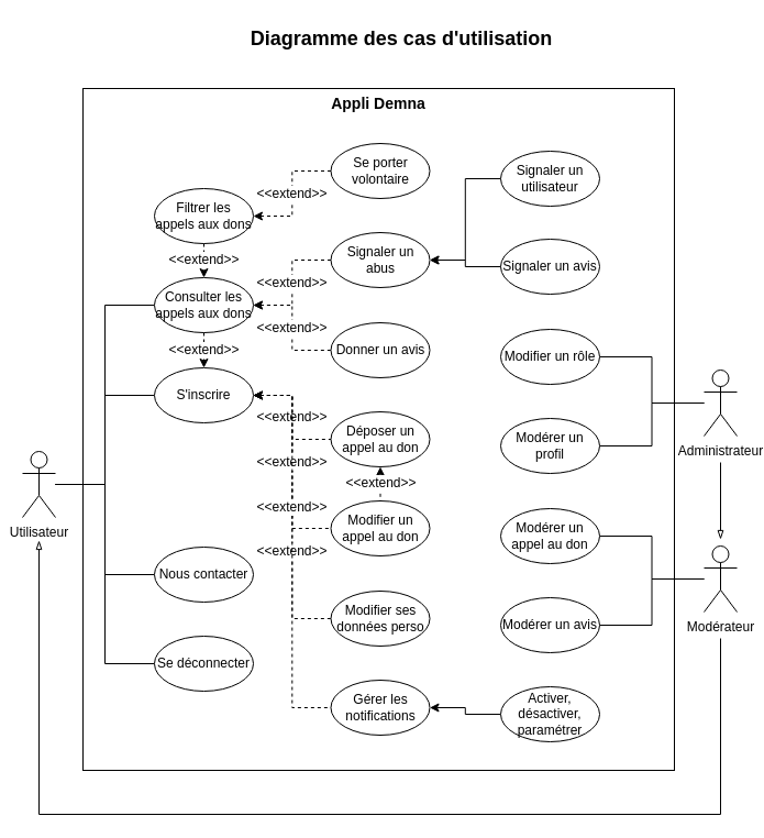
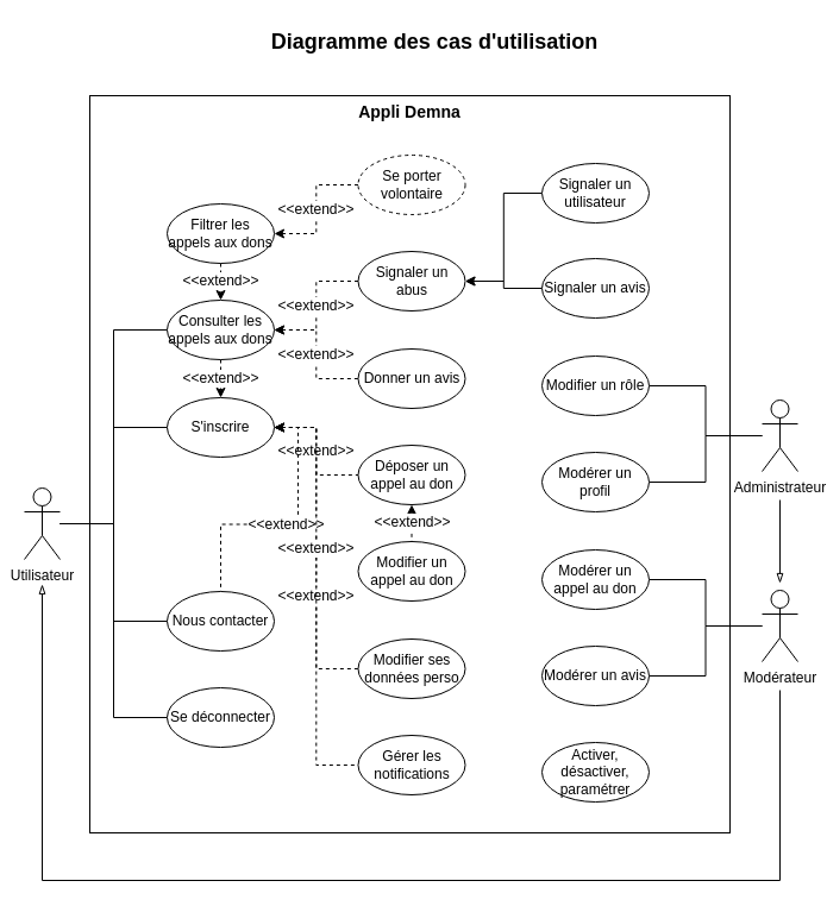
- <mxCell id="25" value="Se porter volontaire" style="ellipse;whiteSpace=wrap;html=1;fontFamily=Helvetica;fontSize=12;fontColor=#000000;align=center;strokeColor=#000000;fillColor=#ffffff;" vertex="1" parent="1"><mxGeometry x="300.5" y="130" width="90" height="50" as="geometry" /></mxCell>
+ <mxCell id="25" value="Se porter volontaire" style="ellipse;whiteSpace=wrap;html=1;fontFamily=Helvetica;fontSize=12;fontColor=#000000;align=center;strokeColor=#000000;fillColor=#ffffff;dashed=1;" vertex="1" parent="1"><mxGeometry x="300.5" y="130" width="90" height="50" as="geometry" /></mxCell>
- <mxCell id="18" value="&amp;lt;&amp;lt;extend&amp;gt;&amp;gt;" style="edgeStyle=orthogonalEdgeStyle;rounded=0;orthogonalLoop=1;jettySize=auto;html=1;entryX=0;entryY=0.5;entryDx=0;entryDy=0;labelBackgroundColor=#ffffff;startArrow=classic;startFill=1;fontSize=12;fontColor=#000000;exitX=1;exitY=0.5;exitDx=0;exitDy=0;endArrow=none;endFill=0;dashed=1;" edge="1" parent="1" source="37" target="23"><mxGeometry relative="1" as="geometry" /></mxCell>
+ <mxCell id="18" value="&amp;lt;&amp;lt;extend&amp;gt;&amp;gt;" style="edgeStyle=orthogonalEdgeStyle;rounded=0;orthogonalLoop=1;jettySize=auto;html=1;labelBackgroundColor=#ffffff;startArrow=classic;startFill=1;fontSize=12;fontColor=#000000;exitX=1;exitY=0.5;exitDx=0;exitDy=0;endArrow=none;endFill=0;dashed=1;" edge="1" parent="1" source="37" target="38"><mxGeometry relative="1" as="geometry" /></mxCell>
- <mxCell id="27" style="edgeStyle=orthogonalEdgeStyle;rounded=0;orthogonalLoop=1;jettySize=auto;html=1;entryX=0;entryY=0.5;entryDx=0;entryDy=0;labelBackgroundColor=#ffffff;startArrow=classic;startFill=1;endArrow=none;endFill=0;fontSize=12;fontColor=#000000;exitX=1;exitY=0.5;exitDx=0;exitDy=0;" edge="1" parent="1" source="26" target="51"><mxGeometry relative="1" as="geometry" /></mxCell>
